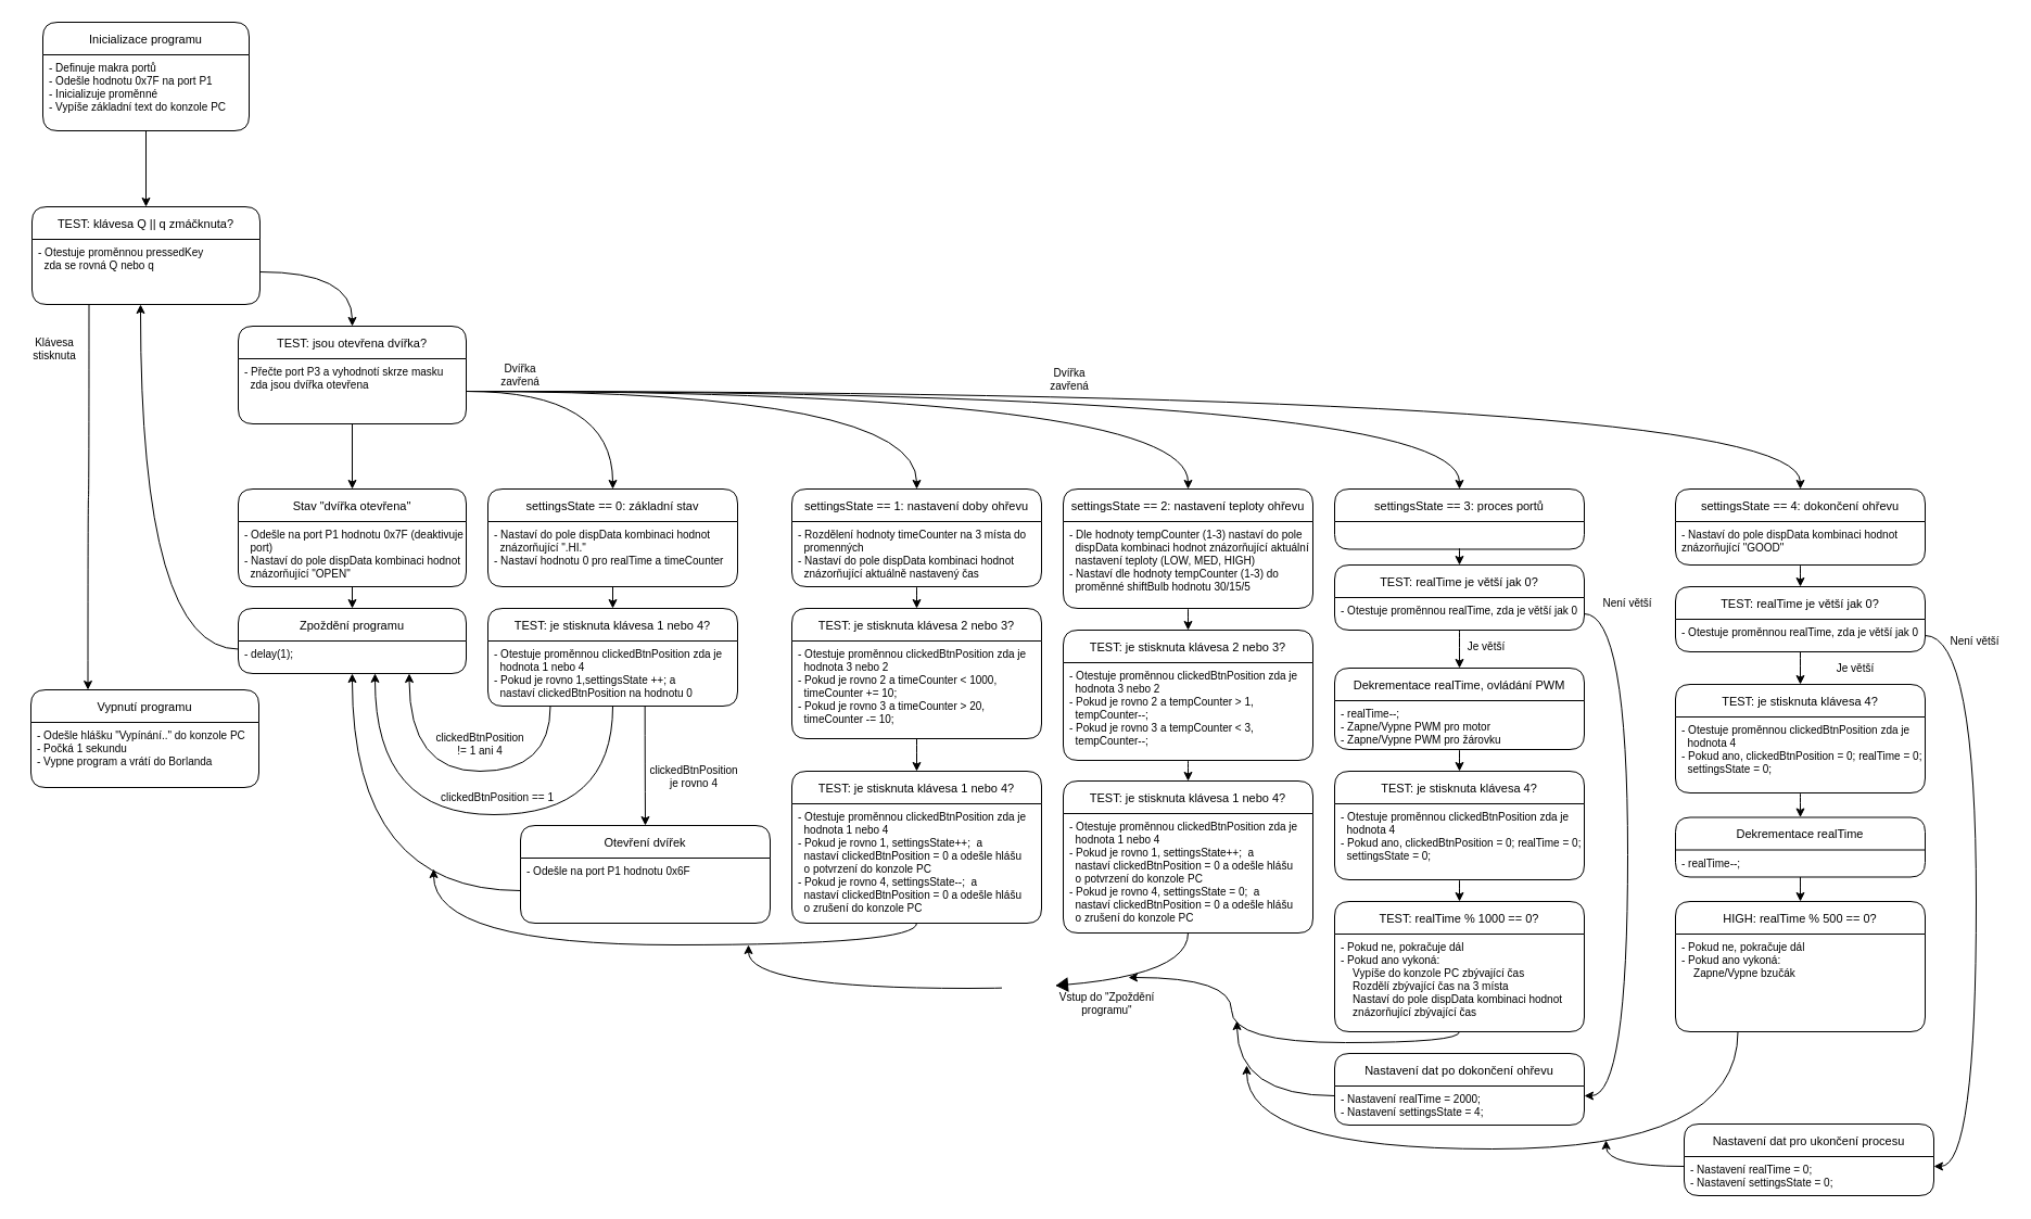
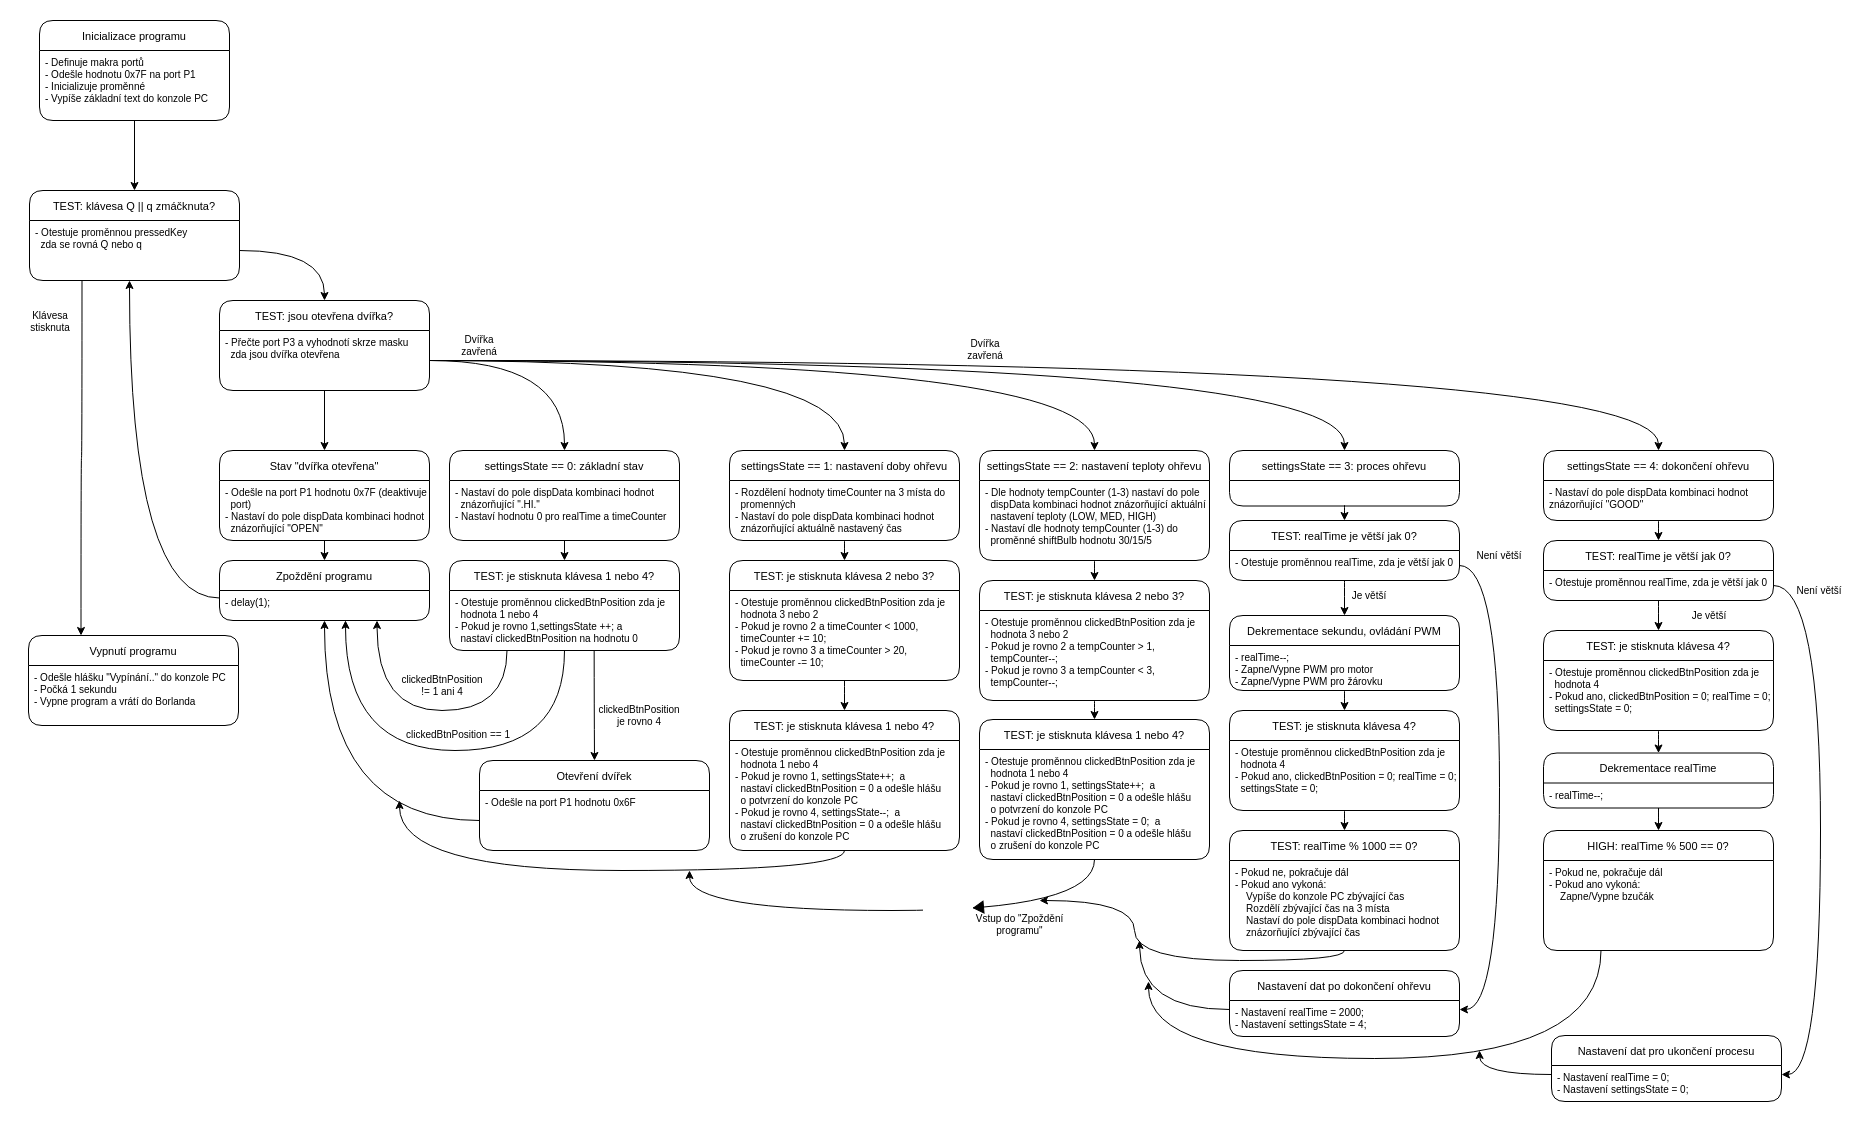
- <mxCell id="61" value="settingsState == 3: proces portů" style="swimlane;childLayout=stackLayout;horizontal=1;startSize=30;horizontalStack=0;rounded=1;fontSize=11;fontStyle=0;strokeWidth=1;resizeParent=0;resizeLast=1;shadow=0;dashed=0;align=center;" vertex="1" parent="1"><mxGeometry x="1229" y="450" width="230" height="55.5" as="geometry" /></mxCell>
+ <mxCell id="61" value="settingsState == 3: proces ohřevu" style="swimlane;childLayout=stackLayout;horizontal=1;startSize=30;horizontalStack=0;rounded=1;fontSize=11;fontStyle=0;strokeWidth=1;resizeParent=0;resizeLast=1;shadow=0;dashed=0;align=center;" vertex="1" parent="1"><mxGeometry x="1229" y="450" width="230" height="55.5" as="geometry" /></mxCell>
- <mxCell id="66" value="Dekrementace realTime, ovládání PWM" style="swimlane;childLayout=stackLayout;horizontal=1;startSize=30;horizontalStack=0;rounded=1;fontSize=11;fontStyle=0;strokeWidth=1;resizeParent=0;resizeLast=1;shadow=0;dashed=0;align=center;" vertex="1" parent="1"><mxGeometry x="1229" y="615" width="230" height="75" as="geometry" /></mxCell>
+ <mxCell id="66" value="Dekrementace sekundu, ovládání PWM" style="swimlane;childLayout=stackLayout;horizontal=1;startSize=30;horizontalStack=0;rounded=1;fontSize=11;fontStyle=0;strokeWidth=1;resizeParent=0;resizeLast=1;shadow=0;dashed=0;align=center;" vertex="1" parent="1"><mxGeometry x="1229" y="615" width="230" height="75" as="geometry" /></mxCell>
